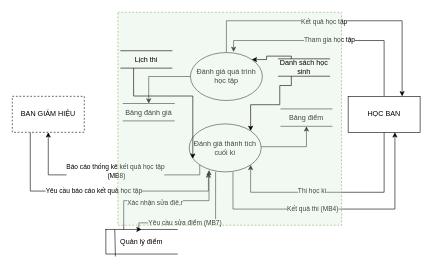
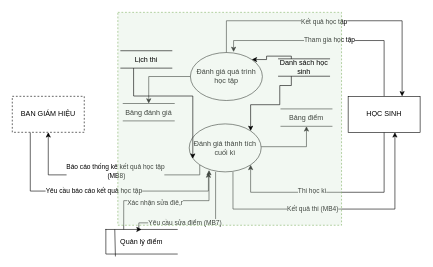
- <mxCell id="12" value="HỌC BAN" style="rounded=0;whiteSpace=wrap;html=1;" parent="1" vertex="1"><mxGeometry x="580" y="160" width="120" height="60" as="geometry" /></mxCell>
+ <mxCell id="12" value="HỌC SINH" style="rounded=0;whiteSpace=wrap;html=1;" parent="1" vertex="1"><mxGeometry x="580" y="160" width="120" height="60" as="geometry" /></mxCell>
